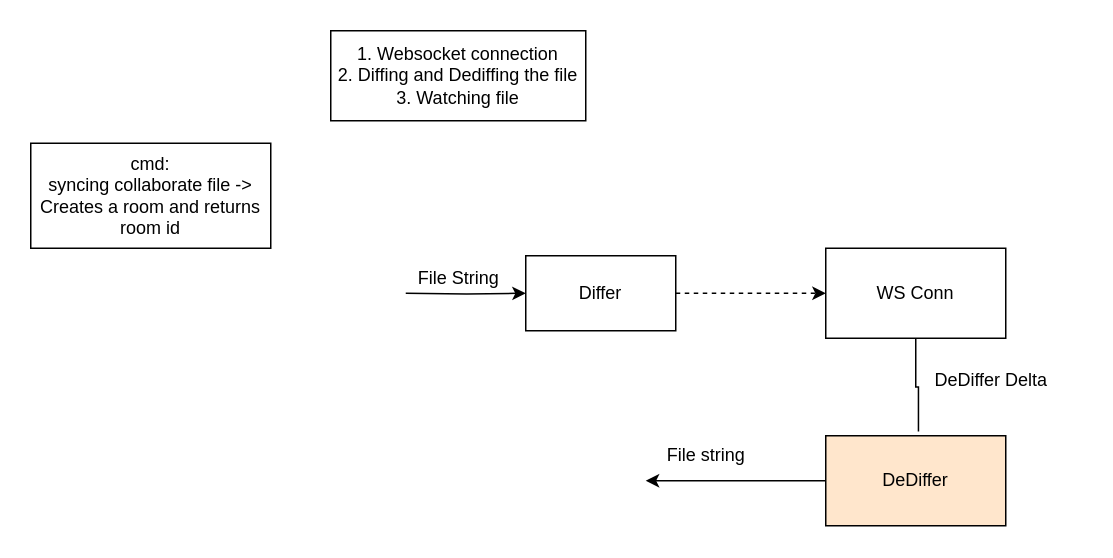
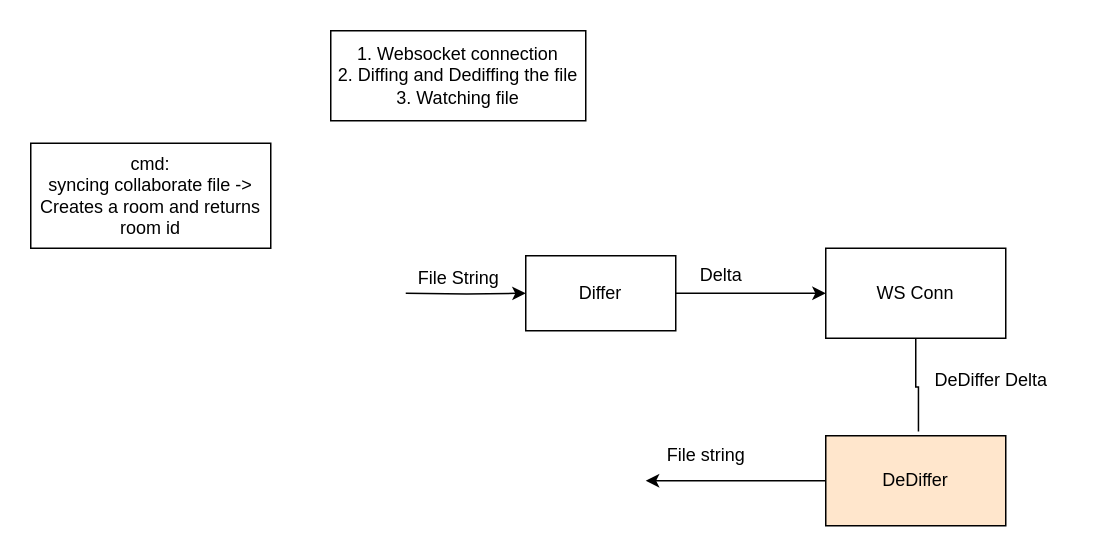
+ <mxCell id="7" value="Delta" style="text;html=1;align=center;verticalAlign=middle;resizable=0;points=[];autosize=1;strokeColor=none;fillColor=none;" parent="1" vertex="1"><mxGeometry x="455" y="168" width="50" height="30" as="geometry" /></mxCell>
- <mxCell id="4" style="edgeStyle=orthogonalEdgeStyle;rounded=0;orthogonalLoop=1;jettySize=auto;html=1;entryX=0;entryY=0.5;entryDx=0;entryDy=0;dashed=1;" parent="1" source="6" target="10" edge="1"><mxGeometry relative="1" as="geometry"><mxPoint x="530" y="195" as="targetPoint" /></mxGeometry></mxCell>
+ <mxCell id="4" style="edgeStyle=orthogonalEdgeStyle;rounded=0;orthogonalLoop=1;jettySize=auto;html=1;entryX=0;entryY=0.5;entryDx=0;entryDy=0;" parent="1" source="6" target="10" edge="1"><mxGeometry relative="1" as="geometry"><mxPoint x="530" y="195" as="targetPoint" /></mxGeometry></mxCell>
